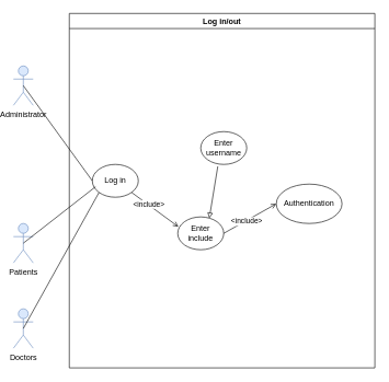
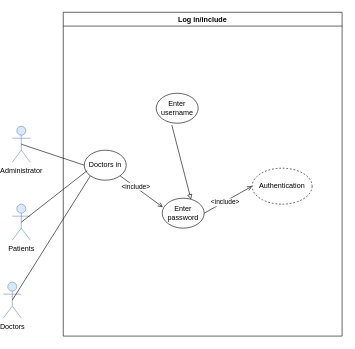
- <mxCell id="17" value="Log in/out" style="swimlane;whiteSpace=wrap;html=1;" parent="1" vertex="1"><mxGeometry x="105" y="20" width="465" height="540" as="geometry" /></mxCell>
+ <mxCell id="17" value="Log in/include" style="swimlane;whiteSpace=wrap;html=1;" parent="1" vertex="1"><mxGeometry x="105" y="20" width="465" height="540" as="geometry" /></mxCell>
- <mxCell id="4" value="Administrator" style="shape=umlActor;verticalLabelPosition=bottom;verticalAlign=top;html=1;outlineConnect=0;fillColor=#dae8fc;strokeColor=#6c8ebf;" parent="1" vertex="1"><mxGeometry x="20" y="100" width="30" height="60" as="geometry" /></mxCell>
+ <mxCell id="4" value="Administrator" style="shape=umlActor;verticalLabelPosition=bottom;verticalAlign=top;html=1;outlineConnect=0;fillColor=#dae8fc;strokeColor=#6c8ebf;" parent="1" vertex="1"><mxGeometry x="20" y="210" width="30" height="60" as="geometry" /></mxCell>
- <mxCell id="6" value="Enter username" style="ellipse;whiteSpace=wrap;html=1;" parent="1" vertex="1"><mxGeometry x="305" y="200" width="70" height="50" as="geometry" /></mxCell>
+ <mxCell id="6" value="Enter username" style="ellipse;whiteSpace=wrap;html=1;" parent="1" vertex="1"><mxGeometry x="260" y="155" width="70" height="50" as="geometry" /></mxCell>
- <mxCell id="2" value="Log in" style="ellipse;whiteSpace=wrap;html=1;" parent="1" vertex="1"><mxGeometry x="140" y="250" width="70" height="50" as="geometry" /></mxCell>
+ <mxCell id="2" value="Doctors in" style="ellipse;whiteSpace=wrap;html=1;" parent="1" vertex="1"><mxGeometry x="140" y="250" width="70" height="50" as="geometry" /></mxCell>
- <mxCell id="8" value="&lt;div&gt;Authentication&lt;/div&gt;" style="ellipse;whiteSpace=wrap;html=1;" parent="1" vertex="1"><mxGeometry x="420" y="280" width="100" height="60" as="geometry" /></mxCell>
+ <mxCell id="8" value="&lt;div&gt;Authentication&lt;/div&gt;" style="ellipse;whiteSpace=wrap;html=1;dashed=1;" parent="1" vertex="1"><mxGeometry x="420" y="280" width="100" height="60" as="geometry" /></mxCell>
- <mxCell id="7" value="Enter include" style="ellipse;whiteSpace=wrap;html=1;" parent="1" vertex="1"><mxGeometry x="270" y="330" width="70" height="50" as="geometry" /></mxCell>
+ <mxCell id="7" value="Enter password" style="ellipse;whiteSpace=wrap;html=1;" parent="1" vertex="1"><mxGeometry x="270" y="330" width="70" height="50" as="geometry" /></mxCell>
- <mxCell id="3" value="Doctors" style="shape=umlActor;verticalLabelPosition=bottom;verticalAlign=top;html=1;outlineConnect=0;fillColor=#dae8fc;strokeColor=#6c8ebf;" parent="1" vertex="1"><mxGeometry x="20" y="470" width="30" height="60" as="geometry" /></mxCell>
+ <mxCell id="3" value="Doctors" style="shape=umlActor;verticalLabelPosition=bottom;verticalAlign=top;html=1;outlineConnect=0;fillColor=#dae8fc;strokeColor=#6c8ebf;" parent="1" vertex="1"><mxGeometry x="5" y="470" width="30" height="60" as="geometry" /></mxCell>
